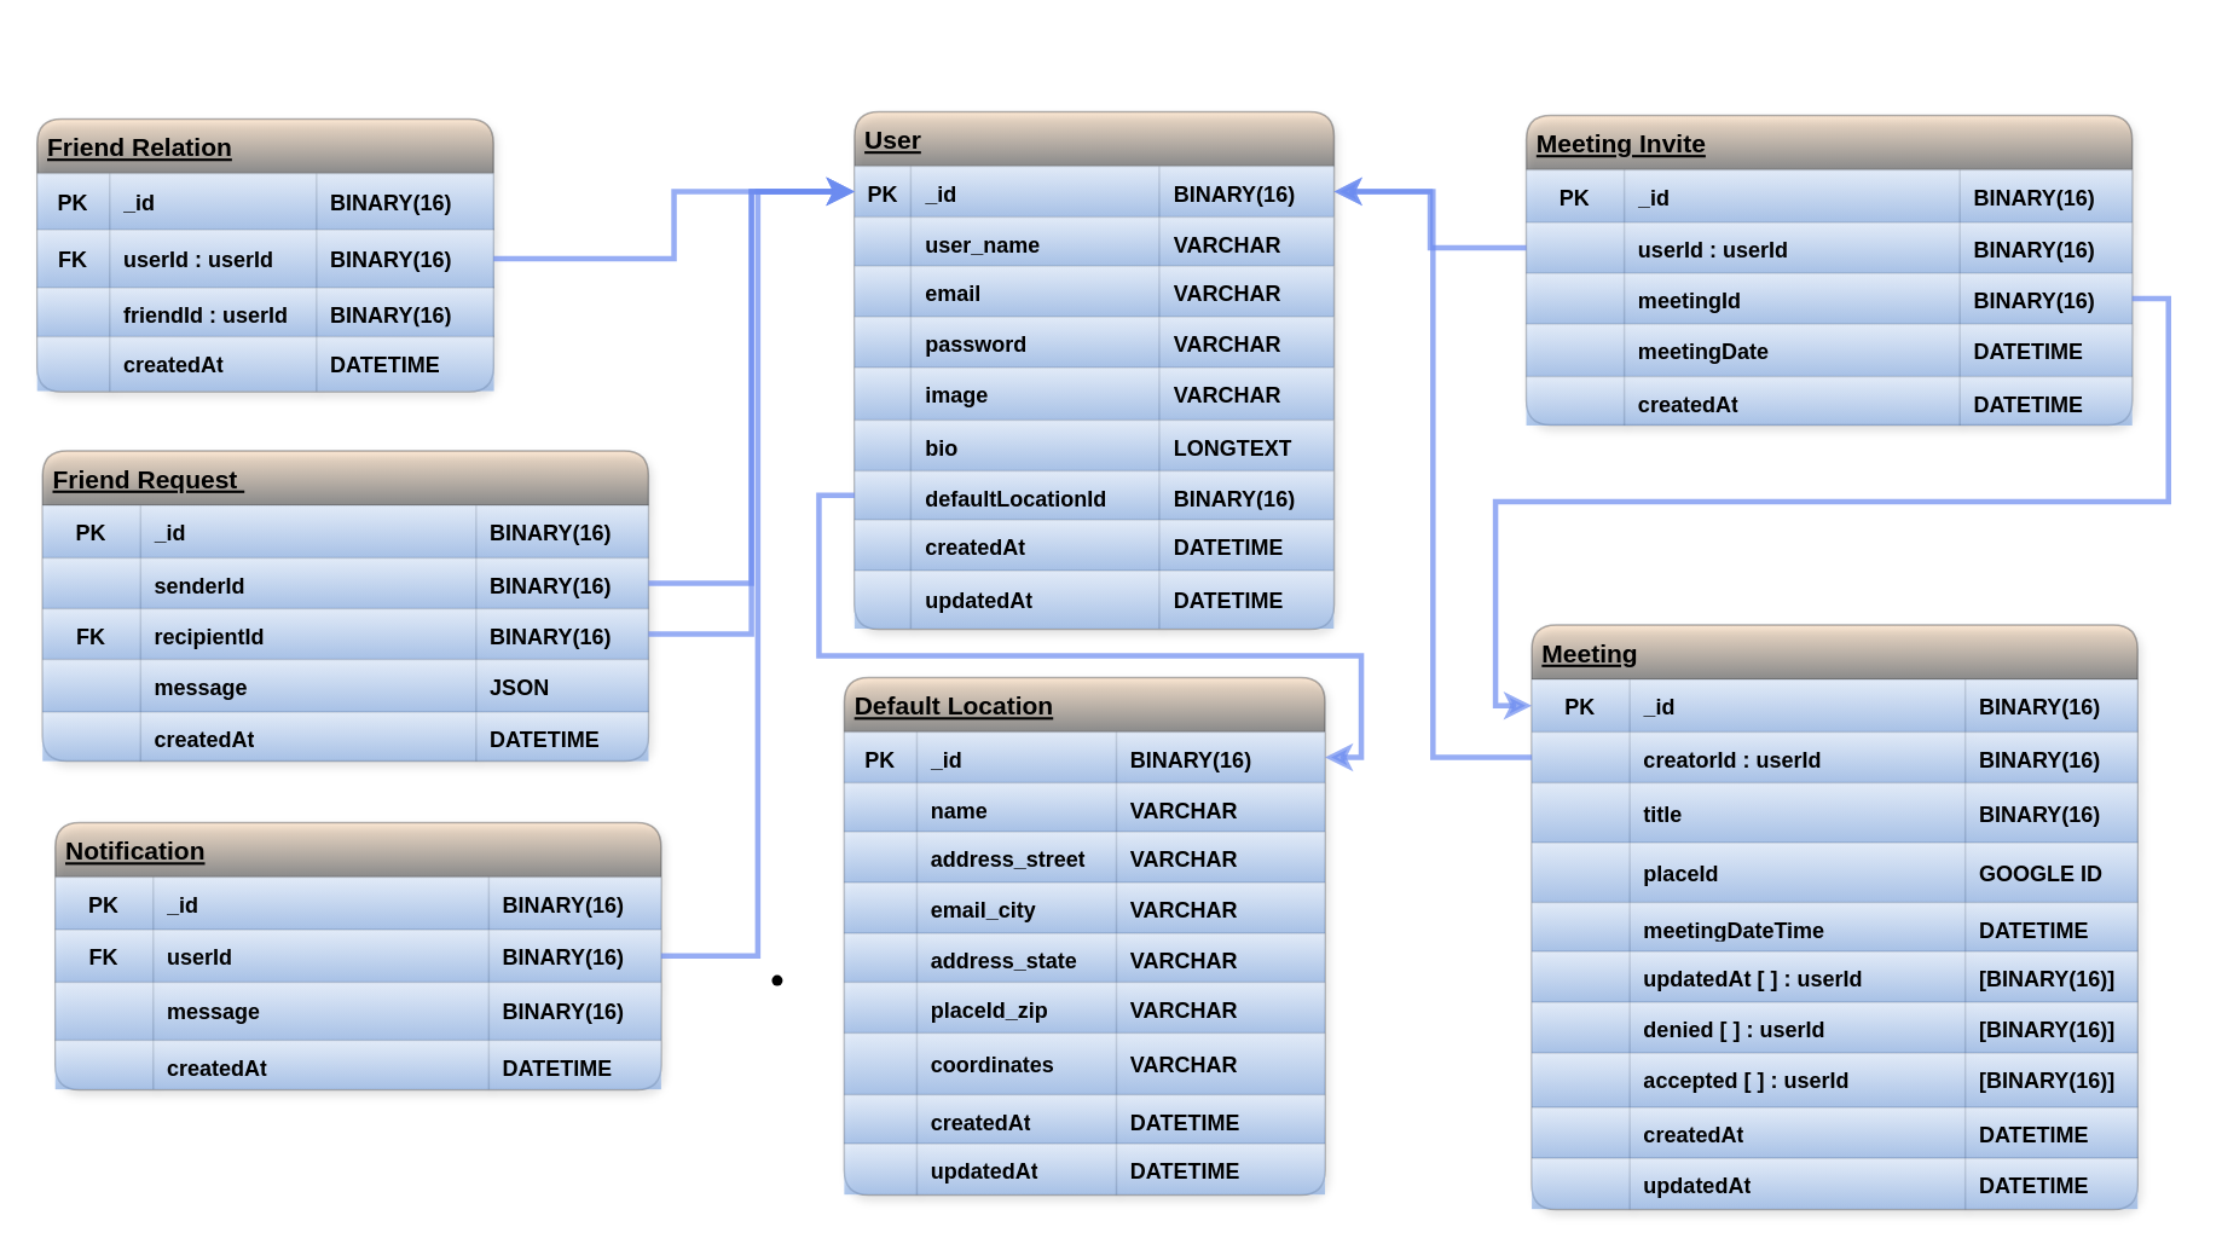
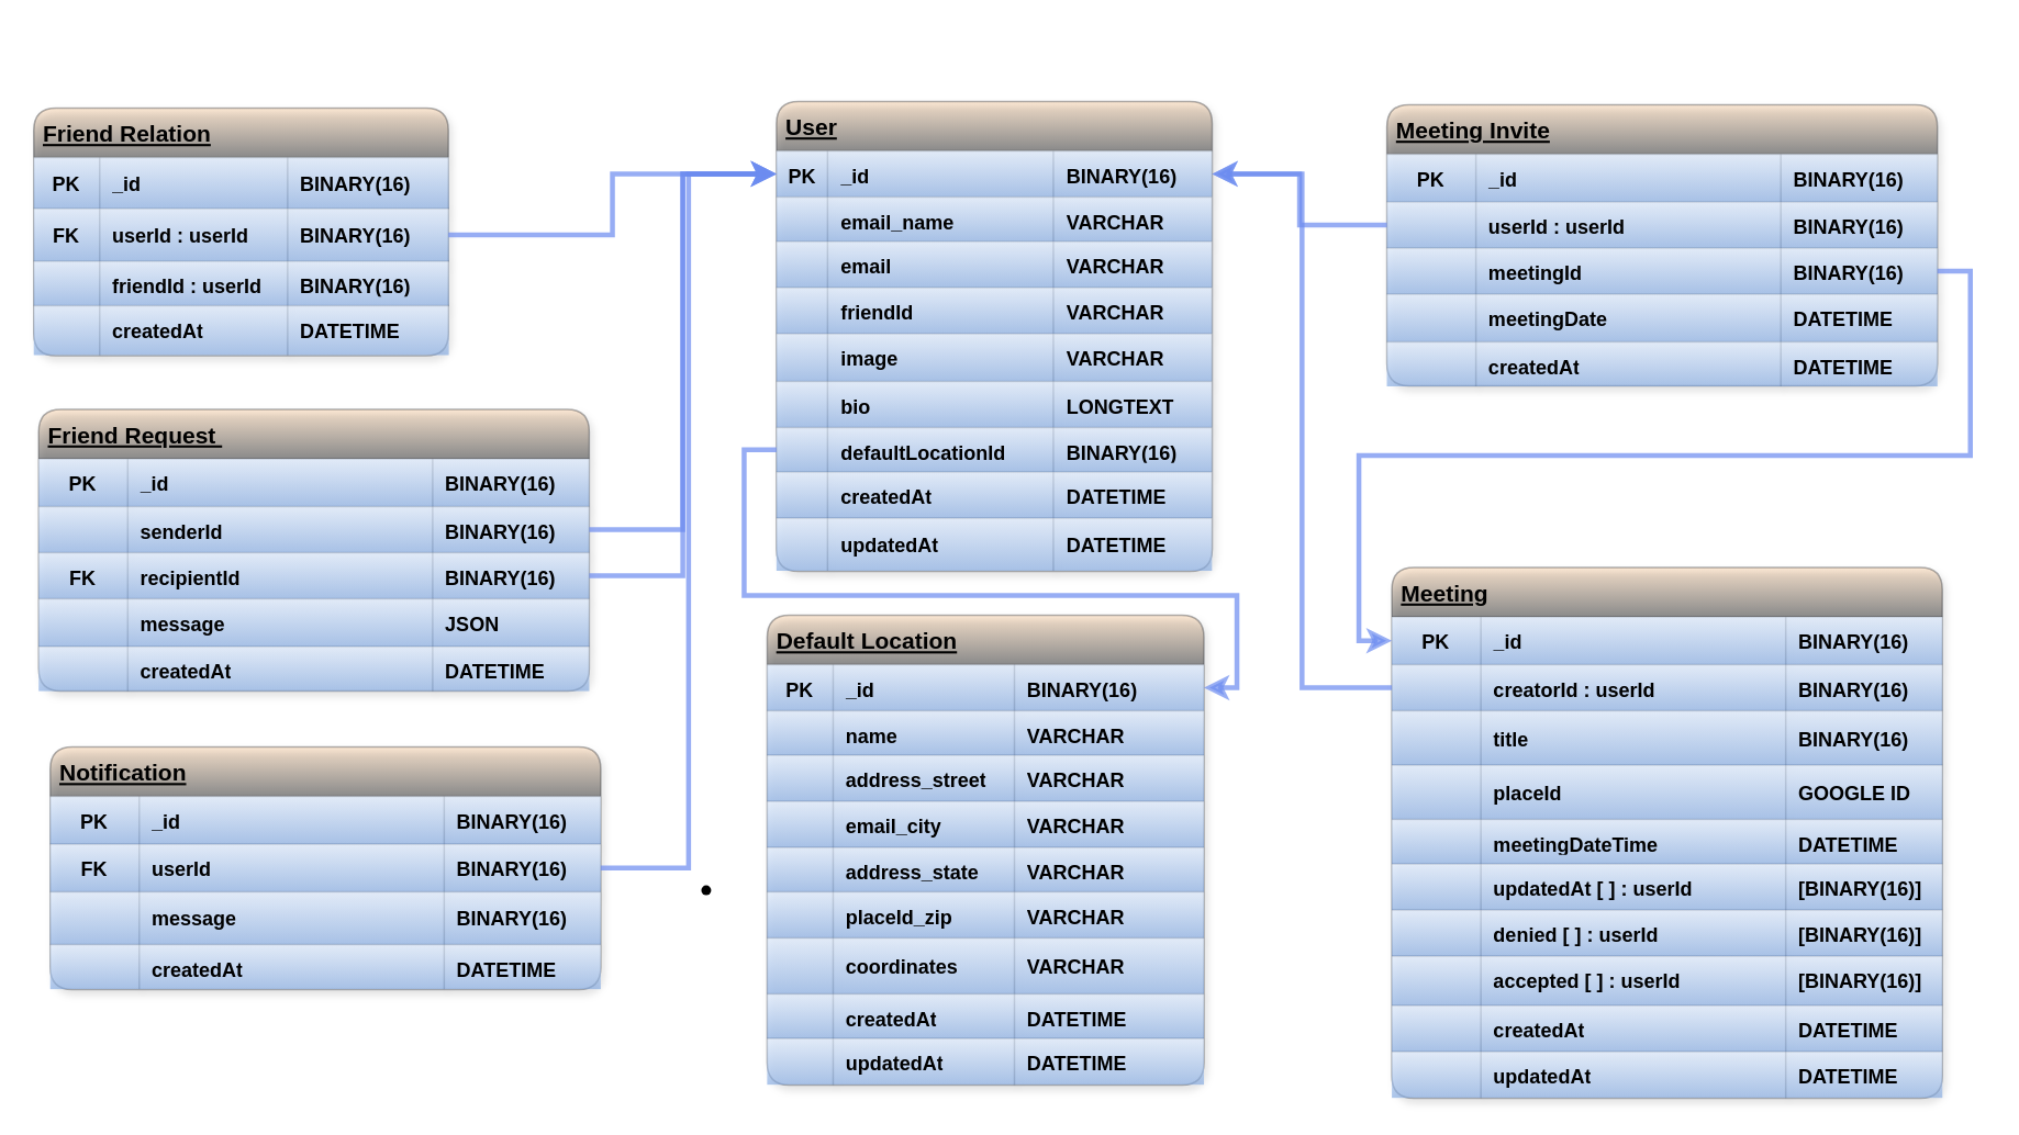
- <mxCell id="63" value="user_name" style="shape=partialRectangle;html=1;whiteSpace=wrap;connectable=0;fillColor=#dae8fc;top=0;left=0;bottom=0;right=0;overflow=hidden;labelBackgroundColor=none;strokeColor=#6c8ebf;strokeWidth=0;spacing=0;spacingTop=8;spacingLeft=8;spacingRight=8;spacingBottom=6;align=left;shadow=0;rounded=1;verticalAlign=middle;gradientColor=#7ea6e0;fontColor=#000000;fontStyle=1;opacity=40;" parent="61" vertex="1"><mxGeometry x="31" width="137" height="27" as="geometry"><mxRectangle width="137" height="27" as="alternateBounds" /></mxGeometry></mxCell>
+ <mxCell id="63" value="email_name" style="shape=partialRectangle;html=1;whiteSpace=wrap;connectable=0;fillColor=#dae8fc;top=0;left=0;bottom=0;right=0;overflow=hidden;labelBackgroundColor=none;strokeColor=#6c8ebf;strokeWidth=0;spacing=0;spacingTop=8;spacingLeft=8;spacingRight=8;spacingBottom=6;align=left;shadow=0;rounded=1;verticalAlign=middle;gradientColor=#7ea6e0;fontColor=#000000;fontStyle=1;opacity=40;" parent="61" vertex="1"><mxGeometry x="31" width="137" height="27" as="geometry"><mxRectangle width="137" height="27" as="alternateBounds" /></mxGeometry></mxCell>
- <mxCell id="71" value="password" style="shape=partialRectangle;html=1;whiteSpace=wrap;connectable=0;fillColor=#dae8fc;top=0;left=0;bottom=0;right=0;overflow=hidden;labelBackgroundColor=none;strokeColor=#6c8ebf;strokeWidth=0;spacing=0;spacingTop=8;spacingLeft=8;spacingRight=8;spacingBottom=6;align=left;shadow=0;rounded=1;verticalAlign=middle;gradientColor=#7ea6e0;fontColor=#000000;fontStyle=1;opacity=40;" parent="69" vertex="1"><mxGeometry x="31" width="137" height="28" as="geometry"><mxRectangle width="137" height="28" as="alternateBounds" /></mxGeometry></mxCell>
+ <mxCell id="71" value="friendId" style="shape=partialRectangle;html=1;whiteSpace=wrap;connectable=0;fillColor=#dae8fc;top=0;left=0;bottom=0;right=0;overflow=hidden;labelBackgroundColor=none;strokeColor=#6c8ebf;strokeWidth=0;spacing=0;spacingTop=8;spacingLeft=8;spacingRight=8;spacingBottom=6;align=left;shadow=0;rounded=1;verticalAlign=middle;gradientColor=#7ea6e0;fontColor=#000000;fontStyle=1;opacity=40;" parent="69" vertex="1"><mxGeometry x="31" width="137" height="28" as="geometry"><mxRectangle width="137" height="28" as="alternateBounds" /></mxGeometry></mxCell>
